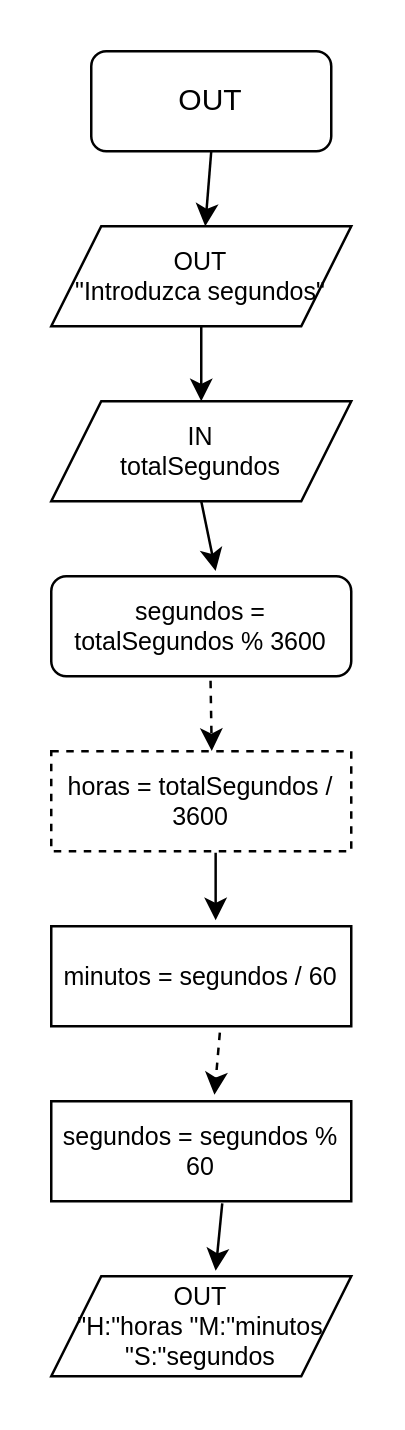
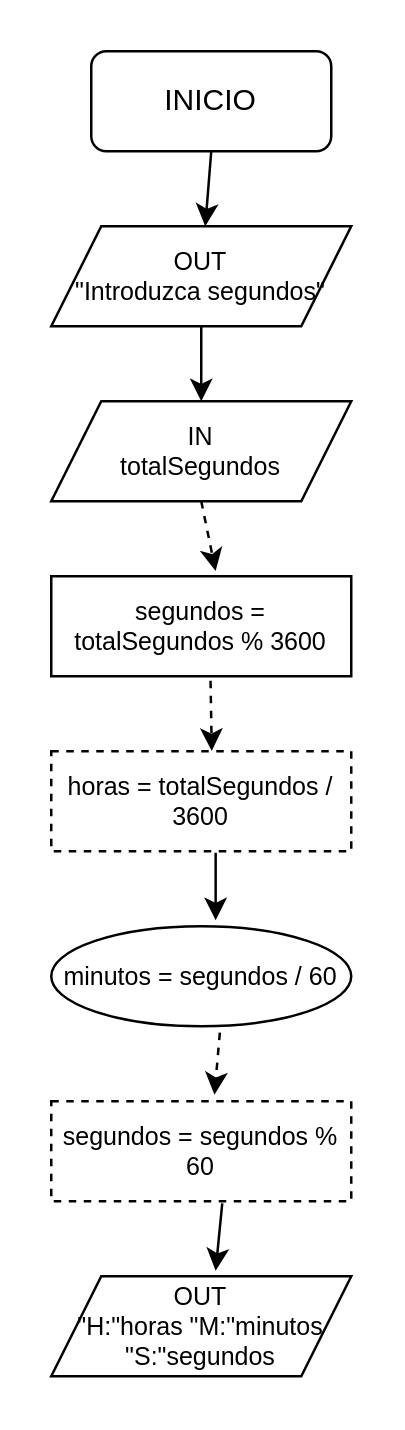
- <mxCell id="2" value="OUT" style="rounded=1;whiteSpace=wrap;html=1;" vertex="1" parent="1"><mxGeometry x="36" y="20" width="96" height="40" as="geometry" /></mxCell>
+ <mxCell id="2" value="INICIO" style="rounded=1;whiteSpace=wrap;html=1;" vertex="1" parent="1"><mxGeometry x="36" y="20" width="96" height="40" as="geometry" /></mxCell>
- <mxCell id="12" value="" style="endArrow=classic;html=1;rounded=0;exitX=0.5;exitY=1;exitDx=0;exitDy=0;entryX=0.548;entryY=-0.052;entryDx=0;entryDy=0;entryPerimeter=0;" edge="1" parent="1" source="4" target="5"><mxGeometry width="50" height="50" relative="1" as="geometry"><mxPoint x="90" y="140" as="sourcePoint" /><mxPoint x="90" y="170" as="targetPoint" /></mxGeometry></mxCell>
+ <mxCell id="12" value="" style="endArrow=classic;html=1;rounded=0;exitX=0.5;exitY=1;exitDx=0;exitDy=0;entryX=0.548;entryY=-0.052;entryDx=0;entryDy=0;entryPerimeter=0;dashed=1;" edge="1" parent="1" source="4" target="5"><mxGeometry width="50" height="50" relative="1" as="geometry"><mxPoint x="90" y="140" as="sourcePoint" /><mxPoint x="90" y="170" as="targetPoint" /></mxGeometry></mxCell>
- <mxCell id="5" value="segundos = totalSegundos % 3600" style="whiteSpace=wrap;html=1;fontSize=10;rounded=1;" vertex="1" parent="1"><mxGeometry x="20" y="230" width="120" height="40" as="geometry" /></mxCell>
+ <mxCell id="5" value="segundos = totalSegundos % 3600" style="rounded=0;whiteSpace=wrap;html=1;fontSize=10;" vertex="1" parent="1"><mxGeometry x="20" y="230" width="120" height="40" as="geometry" /></mxCell>
- <mxCell id="7" value="minutos = segundos / 60" style="rounded=0;whiteSpace=wrap;html=1;fontSize=10;" vertex="1" parent="1"><mxGeometry x="20" y="370" width="120" height="40" as="geometry" /></mxCell>
+ <mxCell id="7" value="minutos = segundos / 60" style="ellipse;whiteSpace=wrap;html=1;fontSize=10;" vertex="1" parent="1"><mxGeometry x="20" y="370" width="120" height="40" as="geometry" /></mxCell>
- <mxCell id="8" value="segundos = segundos % 60" style="rounded=0;whiteSpace=wrap;html=1;fontSize=10;" vertex="1" parent="1"><mxGeometry x="20" y="440" width="120" height="40" as="geometry" /></mxCell>
+ <mxCell id="8" value="segundos = segundos % 60" style="rounded=0;whiteSpace=wrap;html=1;fontSize=10;dashed=1;" vertex="1" parent="1"><mxGeometry x="20" y="440" width="120" height="40" as="geometry" /></mxCell>
